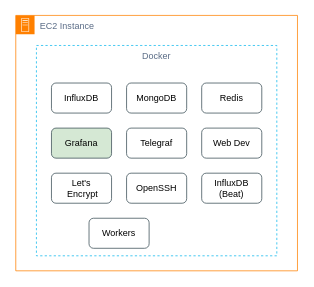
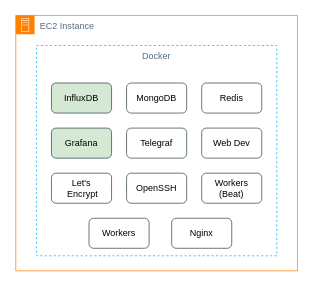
- <mxCell id="4" value="InfluxDB" style="rounded=1;whiteSpace=wrap;html=1;strokeColor=#384d54;" parent="1" vertex="1"><mxGeometry x="68" y="110" width="80" height="40" as="geometry" /></mxCell>
+ <mxCell id="4" value="InfluxDB" style="rounded=1;whiteSpace=wrap;html=1;strokeColor=#384d54;fillColor=#d5e8d4;" parent="1" vertex="1"><mxGeometry x="68" y="110" width="80" height="40" as="geometry" /></mxCell>
- <mxCell id="13" value="InfluxDB&lt;br&gt;(Beat)" style="rounded=1;whiteSpace=wrap;html=1;strokeColor=#384d54;" parent="1" vertex="1"><mxGeometry x="268" y="230" width="80" height="40" as="geometry" /></mxCell>
+ <mxCell id="13" value="Workers&lt;br&gt;(Beat)" style="rounded=1;whiteSpace=wrap;html=1;strokeColor=#384d54;" parent="1" vertex="1"><mxGeometry x="268" y="230" width="80" height="40" as="geometry" /></mxCell>
+ <mxCell id="14" value="Nginx" style="rounded=1;whiteSpace=wrap;html=1;strokeColor=#384d54;" parent="1" vertex="1"><mxGeometry x="228" y="290" width="80" height="40" as="geometry" /></mxCell>
